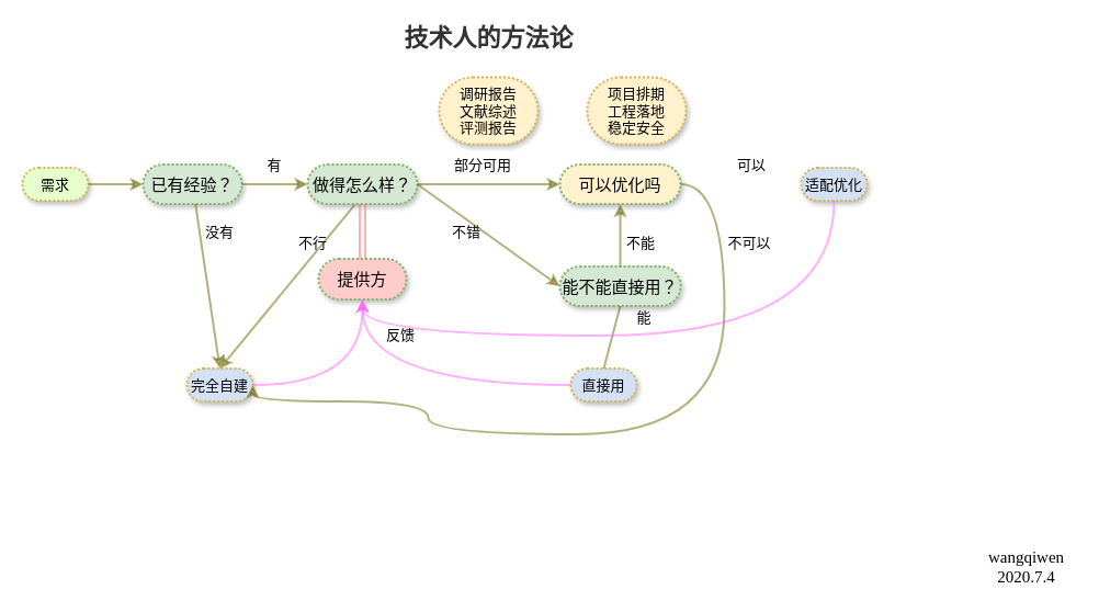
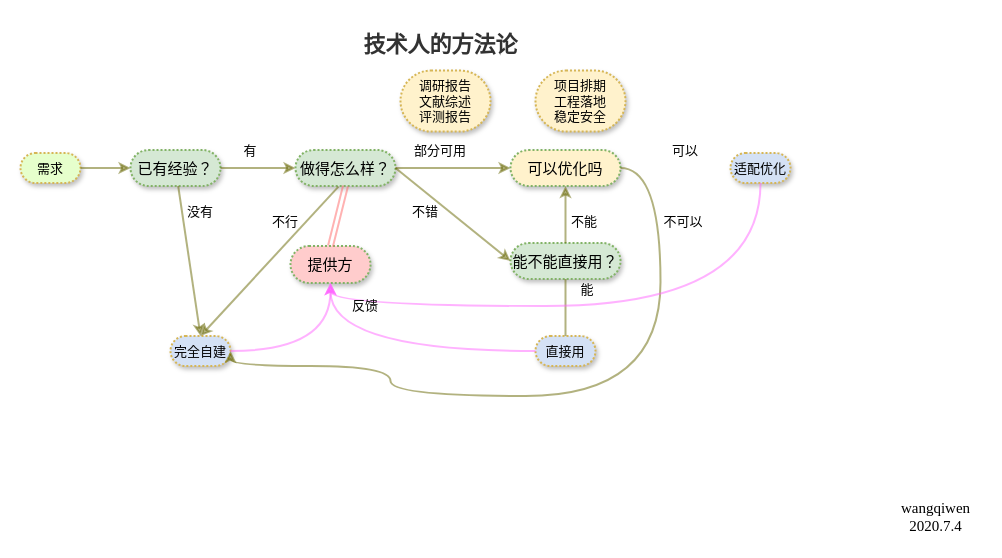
- <mxCell id="3" value="技术人的方法论" style="text;html=1;resizable=0;autosize=1;align=center;verticalAlign=middle;points=[];fillColor=none;strokeColor=none;rounded=0;shadow=1;dashed=1;dashPattern=1 1;sketch=0;fontSize=22;labelBorderColor=none;labelBackgroundColor=none;textOpacity=80;fontStyle=1;fontFamily=Times New Roman;" parent="1" vertex="1"><mxGeometry x="360" y="20" width="170" height="30" as="geometry" /></mxCell>
+ <mxCell id="3" value="技术人的方法论" style="text;html=1;resizable=0;autosize=1;align=center;verticalAlign=middle;points=[];fillColor=none;strokeColor=none;rounded=0;shadow=1;dashed=1;dashPattern=1 1;sketch=0;fontSize=22;labelBorderColor=none;labelBackgroundColor=none;textOpacity=80;fontStyle=1;fontFamily=Times New Roman;" parent="1" vertex="1"><mxGeometry x="355" y="30" width="170" height="30" as="geometry" /></mxCell>
- <mxCell id="9" value="做得怎么样？" style="rounded=1;whiteSpace=wrap;html=1;shadow=1;dashed=1;dashPattern=1 1;sketch=0;strokeColor=#82b366;strokeWidth=2;fillColor=#d5e8d4;arcSize=50;fontSize=15;" parent="1" vertex="1"><mxGeometry x="280" y="149.5" width="100" height="36" as="geometry" /></mxCell>
+ <mxCell id="9" value="做得怎么样？" style="rounded=1;whiteSpace=wrap;html=1;shadow=1;dashed=1;dashPattern=1 1;sketch=0;strokeColor=#82b366;strokeWidth=2;fillColor=#d5e8d4;arcSize=50;fontSize=15;" parent="1" vertex="1"><mxGeometry x="295" y="149.5" width="100" height="36" as="geometry" /></mxCell>
- <mxCell id="32" value="提供方" style="rounded=1;whiteSpace=wrap;html=1;shadow=1;dashed=1;dashPattern=1 1;sketch=0;strokeColor=#82b366;strokeWidth=2;fillColor=#FFCCCC;arcSize=50;fontSize=15;" parent="1" vertex="1"><mxGeometry x="290" y="235.5" width="80" height="37" as="geometry" /></mxCell>
+ <mxCell id="32" value="提供方" style="rounded=1;whiteSpace=wrap;html=1;shadow=1;dashed=1;dashPattern=1 1;sketch=0;strokeColor=#82b366;strokeWidth=2;fillColor=#FFCCCC;arcSize=50;fontSize=15;" parent="1" vertex="1"><mxGeometry x="290" y="245.5" width="80" height="37" as="geometry" /></mxCell>
- <mxCell id="14" value="直接用" style="rounded=1;whiteSpace=wrap;html=1;shadow=1;dashed=1;dashPattern=1 1;sketch=0;strokeColor=#d6b656;strokeWidth=2;fillColor=#D4E1F5;arcSize=50;fontSize=13;" parent="1" vertex="1"><mxGeometry x="520" y="335.5" width="60" height="30" as="geometry" /></mxCell>
+ <mxCell id="14" value="直接用" style="rounded=1;whiteSpace=wrap;html=1;shadow=1;dashed=1;dashPattern=1 1;sketch=0;strokeColor=#d6b656;strokeWidth=2;fillColor=#D4E1F5;arcSize=50;fontSize=13;" parent="1" vertex="1"><mxGeometry x="535" y="335.5" width="60" height="30" as="geometry" /></mxCell>
